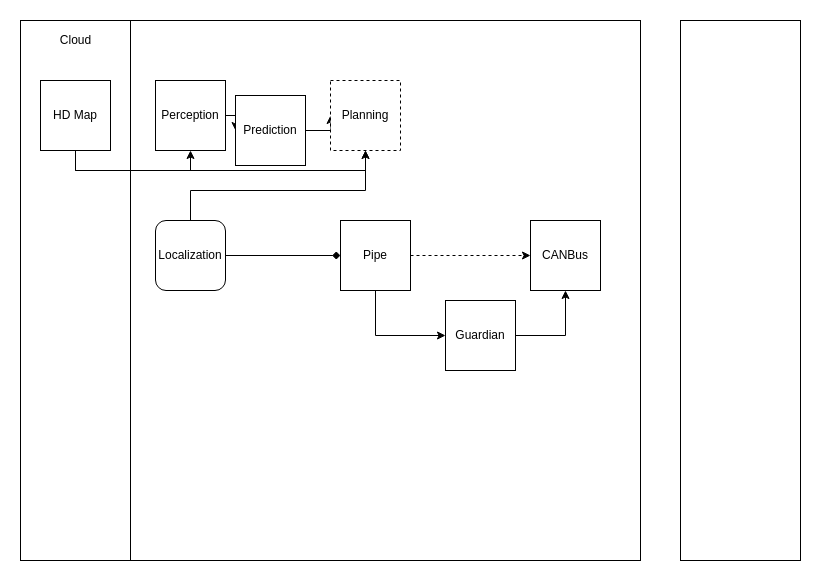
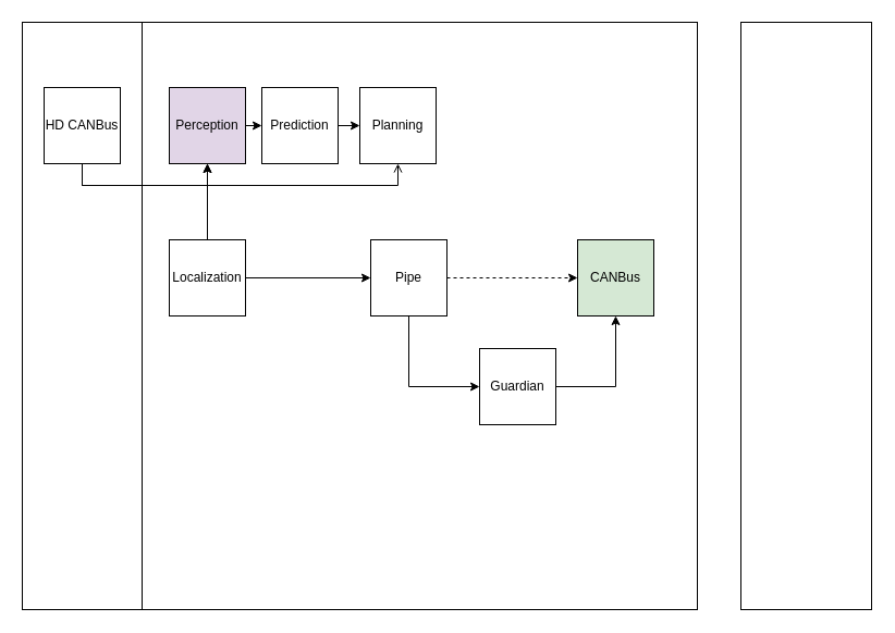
- <mxCell id="16" value="Cloud" style="text;html=1;align=center;verticalAlign=middle;resizable=0;points=[];autosize=1;strokeColor=none;fillColor=none;" vertex="1" parent="1"><mxGeometry x="50" y="30" width="50" height="20" as="geometry" /></mxCell>
- <mxCell id="6" value="HD Map" style="whiteSpace=wrap;html=1;aspect=fixed;" vertex="1" parent="1"><mxGeometry x="40" y="80" width="70" height="70" as="geometry" /></mxCell>
+ <mxCell id="6" value="HD CANBus" style="whiteSpace=wrap;html=1;aspect=fixed;" vertex="1" parent="1"><mxGeometry x="40" y="80" width="70" height="70" as="geometry" /></mxCell>
- <mxCell id="8" value="Perception" style="whiteSpace=wrap;html=1;aspect=fixed;" vertex="1" parent="1"><mxGeometry x="155" y="80" width="70" height="70" as="geometry" /></mxCell>
+ <mxCell id="8" value="Perception" style="whiteSpace=wrap;html=1;aspect=fixed;fillColor=#e1d5e7;" vertex="1" parent="1"><mxGeometry x="155" y="80" width="70" height="70" as="geometry" /></mxCell>
- <mxCell id="11" value="Planning" style="whiteSpace=wrap;html=1;aspect=fixed;dashed=1;" vertex="1" parent="1"><mxGeometry x="330" y="80" width="70" height="70" as="geometry" /></mxCell>
+ <mxCell id="11" value="Planning" style="whiteSpace=wrap;html=1;aspect=fixed;" vertex="1" parent="1"><mxGeometry x="330" y="80" width="70" height="70" as="geometry" /></mxCell>
- <mxCell id="10" value="Prediction" style="whiteSpace=wrap;html=1;aspect=fixed;" vertex="1" parent="1"><mxGeometry x="235" y="95" width="70" height="70" as="geometry" /></mxCell>
+ <mxCell id="10" value="Prediction" style="whiteSpace=wrap;html=1;aspect=fixed;" vertex="1" parent="1"><mxGeometry x="240" y="80" width="70" height="70" as="geometry" /></mxCell>
+ <mxCell id="17" style="edgeStyle=orthogonalEdgeStyle;rounded=0;orthogonalLoop=1;jettySize=auto;html=1;entryX=0.5;entryY=1;entryDx=0;entryDy=0;" edge="1" parent="1" source="20" target="8"><mxGeometry relative="1" as="geometry"><Array as="points"><mxPoint x="190" y="170" /><mxPoint x="190" y="170" /></Array></mxGeometry></mxCell>
- <mxCell id="18" style="edgeStyle=orthogonalEdgeStyle;rounded=0;orthogonalLoop=1;jettySize=auto;html=1;entryX=0.5;entryY=1;entryDx=0;entryDy=0;" edge="1" parent="1" source="20" target="11"><mxGeometry relative="1" as="geometry"><Array as="points"><mxPoint x="190" y="190" /><mxPoint x="365" y="190" /></Array></mxGeometry></mxCell>
- <mxCell id="20" value="Localization" style="whiteSpace=wrap;html=1;aspect=fixed;rounded=1;" vertex="1" parent="1"><mxGeometry x="155" y="220" width="70" height="70" as="geometry" /></mxCell>
+ <mxCell id="20" value="Localization" style="whiteSpace=wrap;html=1;aspect=fixed;" vertex="1" parent="1"><mxGeometry x="155" y="220" width="70" height="70" as="geometry" /></mxCell>
- <mxCell id="19" style="edgeStyle=orthogonalEdgeStyle;rounded=0;orthogonalLoop=1;jettySize=auto;html=1;entryX=0;entryY=0.5;entryDx=0;entryDy=0;endArrow=diamond;" edge="1" parent="1" source="20" target="14"><mxGeometry relative="1" as="geometry" /></mxCell>
+ <mxCell id="19" style="edgeStyle=orthogonalEdgeStyle;rounded=0;orthogonalLoop=1;jettySize=auto;html=1;entryX=0;entryY=0.5;entryDx=0;entryDy=0;" edge="1" parent="1" source="20" target="14"><mxGeometry relative="1" as="geometry" /></mxCell>
- <mxCell id="23" value="CANBus" style="whiteSpace=wrap;html=1;aspect=fixed;" vertex="1" parent="1"><mxGeometry x="530" y="220" width="70" height="70" as="geometry" /></mxCell>
+ <mxCell id="23" value="CANBus" style="whiteSpace=wrap;html=1;aspect=fixed;fillColor=#d5e8d4;" vertex="1" parent="1"><mxGeometry x="530" y="220" width="70" height="70" as="geometry" /></mxCell>
- <mxCell id="22" value="Guardian" style="whiteSpace=wrap;html=1;aspect=fixed;" vertex="1" parent="1"><mxGeometry x="445" y="300" width="70" height="70" as="geometry" /></mxCell>
+ <mxCell id="22" value="Guardian" style="whiteSpace=wrap;html=1;aspect=fixed;" vertex="1" parent="1"><mxGeometry x="440" y="320" width="70" height="70" as="geometry" /></mxCell>
